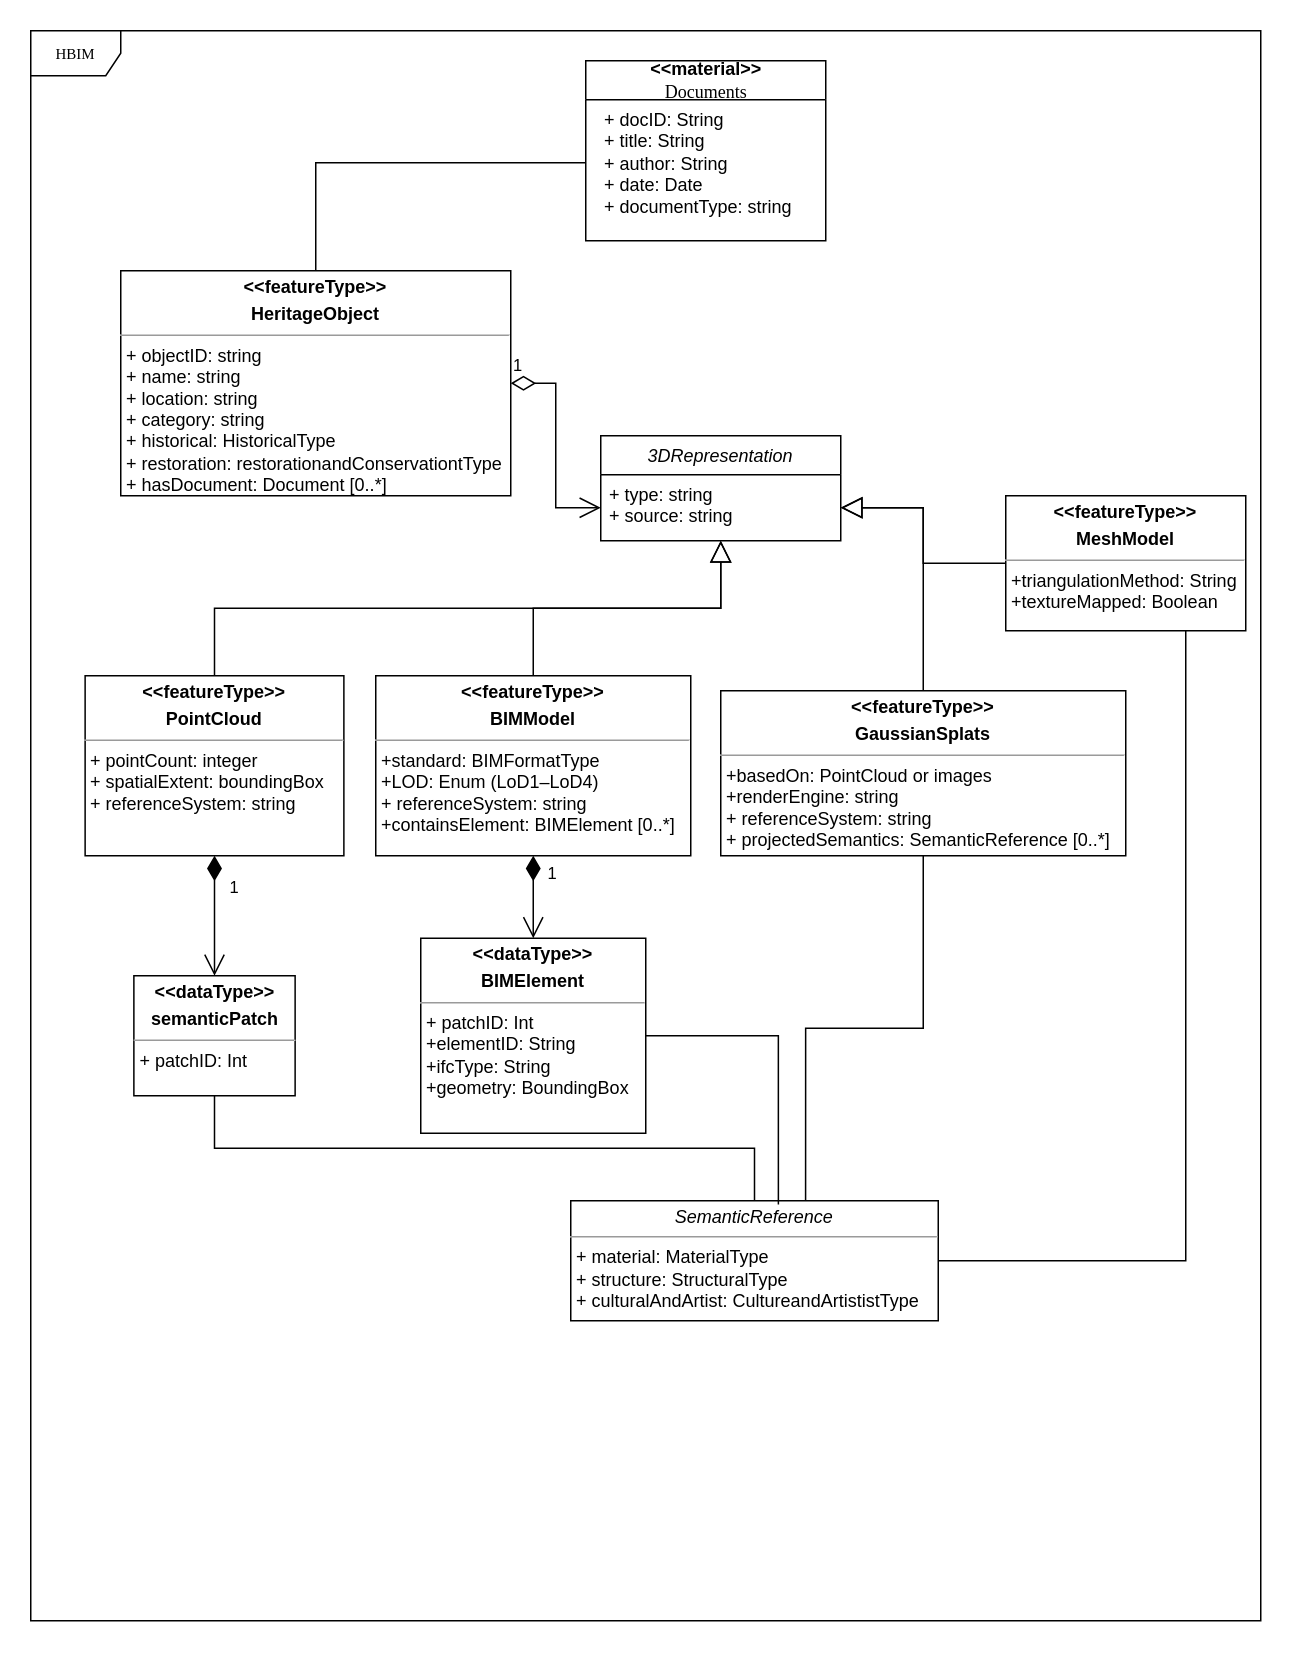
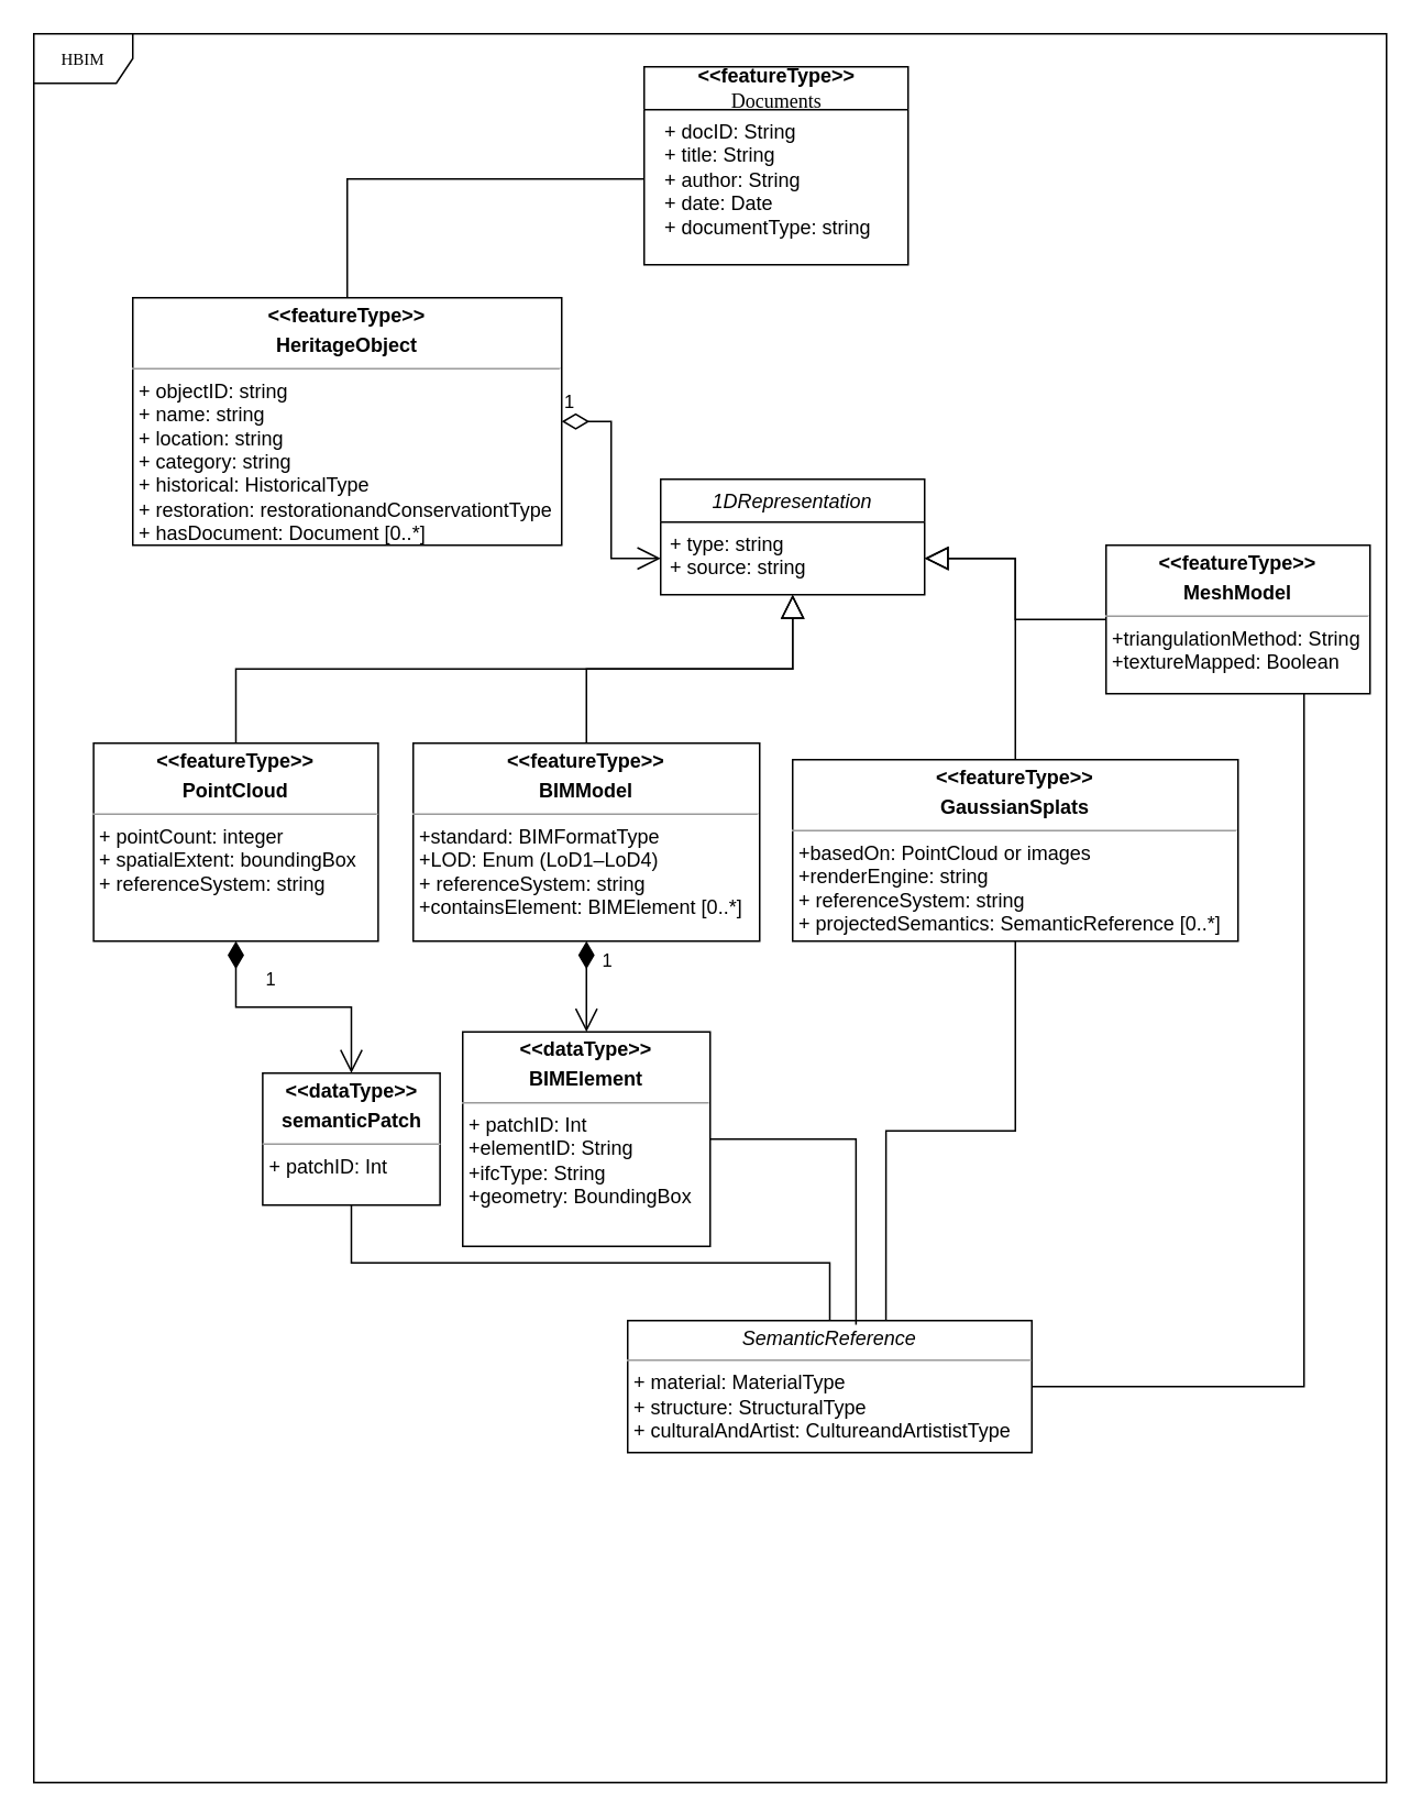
- <mxCell id="3" value="&lt;div&gt;&lt;font style=&quot;font-size: 12px;&quot;&gt;&lt;b style=&quot;font-family: Helvetica;&quot;&gt;&amp;lt;&amp;lt;material&amp;gt;&amp;gt;&lt;/b&gt;&lt;/font&gt;&lt;/div&gt;&lt;font style=&quot;font-size: 12px;&quot;&gt;Documents&lt;/font&gt;" style="swimlane;html=1;fontStyle=0;childLayout=stackLayout;horizontal=1;startSize=26;fillColor=none;horizontalStack=0;resizeParent=1;resizeLast=0;collapsible=1;marginBottom=0;swimlaneFillColor=#ffffff;rounded=0;shadow=0;comic=0;labelBackgroundColor=none;strokeWidth=1;fontFamily=Verdana;fontSize=10;align=center;" parent="1" vertex="1"><mxGeometry x="390" y="40" width="160" height="120" as="geometry" /></mxCell>
+ <mxCell id="3" value="&lt;div&gt;&lt;font style=&quot;font-size: 12px;&quot;&gt;&lt;b style=&quot;font-family: Helvetica;&quot;&gt;&amp;lt;&amp;lt;featureType&amp;gt;&amp;gt;&lt;/b&gt;&lt;/font&gt;&lt;/div&gt;&lt;font style=&quot;font-size: 12px;&quot;&gt;Documents&lt;/font&gt;" style="swimlane;html=1;fontStyle=0;childLayout=stackLayout;horizontal=1;startSize=26;fillColor=none;horizontalStack=0;resizeParent=1;resizeLast=0;collapsible=1;marginBottom=0;swimlaneFillColor=#ffffff;rounded=0;shadow=0;comic=0;labelBackgroundColor=none;strokeWidth=1;fontFamily=Verdana;fontSize=10;align=center;" parent="1" vertex="1"><mxGeometry x="390" y="40" width="160" height="120" as="geometry" /></mxCell>
- <mxCell id="6" value="&lt;span style=&quot;font-weight: normal;&quot;&gt;&lt;i&gt;3DRepresentation&lt;/i&gt;&lt;/span&gt;" style="swimlane;fontStyle=1;align=center;verticalAlign=top;childLayout=stackLayout;horizontal=1;startSize=26;horizontalStack=0;resizeParent=1;resizeParentMax=0;resizeLast=0;collapsible=1;marginBottom=0;whiteSpace=wrap;html=1;" parent="1" vertex="1"><mxGeometry x="400" y="290" width="160" height="70" as="geometry" /></mxCell>
+ <mxCell id="6" value="&lt;span style=&quot;font-weight: normal;&quot;&gt;&lt;i&gt;1DRepresentation&lt;/i&gt;&lt;/span&gt;" style="swimlane;fontStyle=1;align=center;verticalAlign=top;childLayout=stackLayout;horizontal=1;startSize=26;horizontalStack=0;resizeParent=1;resizeParentMax=0;resizeLast=0;collapsible=1;marginBottom=0;whiteSpace=wrap;html=1;" parent="1" vertex="1"><mxGeometry x="400" y="290" width="160" height="70" as="geometry" /></mxCell>
- <mxCell id="14" value="&lt;p style=&quot;margin:0px;margin-top:4px;text-align:center;&quot;&gt;&lt;b&gt;&amp;lt;&amp;lt;dataType&amp;gt;&amp;gt;&lt;/b&gt;&lt;b&gt;&lt;/b&gt;&lt;/p&gt;&lt;p style=&quot;margin:0px;margin-top:4px;text-align:center;&quot;&gt;&lt;b&gt;semanticPatch&lt;/b&gt;&lt;/p&gt;&lt;hr size=&quot;1&quot;&gt;&lt;p style=&quot;margin:0px;margin-left:4px;&quot;&gt;+ patchID: Int&lt;br&gt;&lt;br&gt;&lt;/p&gt;" style="verticalAlign=top;align=left;overflow=fill;fontSize=12;fontFamily=Helvetica;html=1;rounded=0;shadow=0;comic=0;labelBackgroundColor=none;strokeWidth=1" vertex="1" parent="1"><mxGeometry x="88.75" y="650" width="107.5" height="80" as="geometry" /></mxCell>
+ <mxCell id="14" value="&lt;p style=&quot;margin:0px;margin-top:4px;text-align:center;&quot;&gt;&lt;b&gt;&amp;lt;&amp;lt;dataType&amp;gt;&amp;gt;&lt;/b&gt;&lt;b&gt;&lt;/b&gt;&lt;/p&gt;&lt;p style=&quot;margin:0px;margin-top:4px;text-align:center;&quot;&gt;&lt;b&gt;semanticPatch&lt;/b&gt;&lt;/p&gt;&lt;hr size=&quot;1&quot;&gt;&lt;p style=&quot;margin:0px;margin-left:4px;&quot;&gt;+ patchID: Int&lt;br&gt;&lt;br&gt;&lt;/p&gt;" style="verticalAlign=top;align=left;overflow=fill;fontSize=12;fontFamily=Helvetica;html=1;rounded=0;shadow=0;comic=0;labelBackgroundColor=none;strokeWidth=1" vertex="1" parent="1"><mxGeometry x="158.75" y="650" width="107.5" height="80" as="geometry" /></mxCell>
